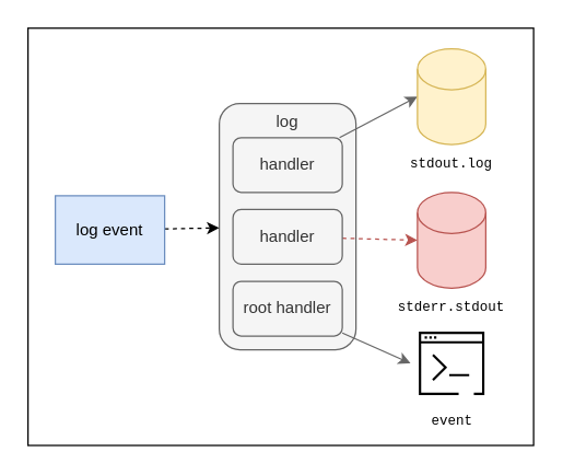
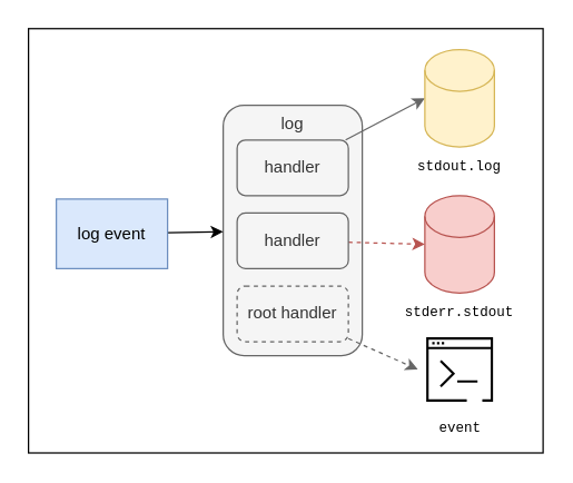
- <mxCell id="13" style="edgeStyle=none;html=1;dashed=1;" parent="1" source="14" target="3" edge="1"><mxGeometry relative="1" as="geometry" /></mxCell>
+ <mxCell id="13" style="edgeStyle=none;html=1;" parent="1" source="14" target="3" edge="1"><mxGeometry relative="1" as="geometry" /></mxCell>
- <mxCell id="9" value="root handler" style="rounded=1;whiteSpace=wrap;html=1;fillColor=#f5f5f5;fontColor=#333333;strokeColor=#666666;" parent="1" vertex="1"><mxGeometry x="170" y="205" width="80" height="40" as="geometry" /></mxCell>
+ <mxCell id="9" value="root handler" style="rounded=1;whiteSpace=wrap;html=1;fillColor=#f5f5f5;fontColor=#333333;strokeColor=#666666;dashed=1;" parent="1" vertex="1"><mxGeometry x="170" y="205" width="80" height="40" as="geometry" /></mxCell>
- <mxCell id="8" style="edgeStyle=none;html=1;entryX=0;entryY=0.5;entryDx=0;entryDy=0;entryPerimeter=0;fillColor=#f5f5f5;strokeColor=#666666;" parent="1" source="9" target="10" edge="1"><mxGeometry relative="1" as="geometry" /></mxCell>
+ <mxCell id="8" style="edgeStyle=none;html=1;entryX=0;entryY=0.5;entryDx=0;entryDy=0;entryPerimeter=0;fillColor=#f5f5f5;strokeColor=#666666;dashed=1;" parent="1" source="9" target="10" edge="1"><mxGeometry relative="1" as="geometry" /></mxCell>
